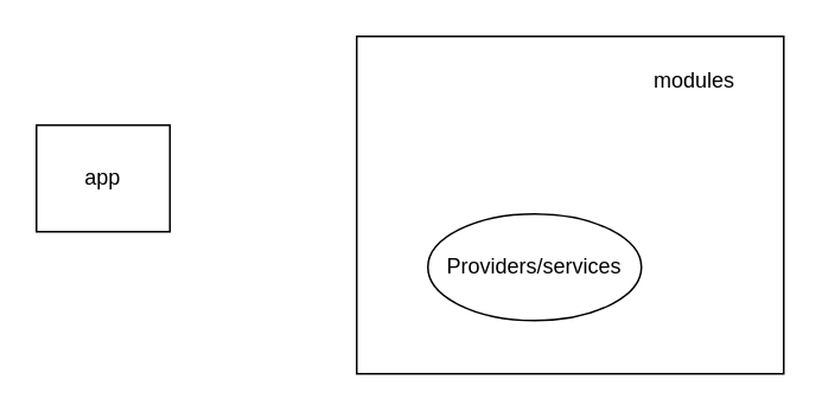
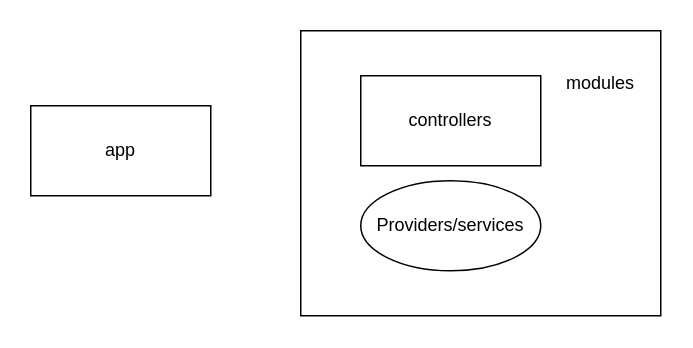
- <mxCell id="7" value="modules" style="text;html=1;strokeColor=none;fillColor=none;align=center;verticalAlign=middle;whiteSpace=wrap;rounded=0;" vertex="1" parent="3"><mxGeometry x="160" y="10" width="60" height="30" as="geometry" /></mxCell>
+ <mxCell id="7" value="modules" style="text;html=1;strokeColor=none;fillColor=none;align=center;verticalAlign=middle;whiteSpace=wrap;rounded=0;" vertex="1" parent="3"><mxGeometry x="170" y="20" width="60" height="30" as="geometry" /></mxCell>
+ <mxCell id="5" value="controllers" style="rounded=0;whiteSpace=wrap;html=1;" vertex="1" parent="3"><mxGeometry x="40" y="30" width="120" height="60" as="geometry" /></mxCell>
- <mxCell id="2" value="app" style="rounded=0;whiteSpace=wrap;html=1;" vertex="1" parent="1"><mxGeometry x="20" y="70" width="75" height="60" as="geometry" /></mxCell>
+ <mxCell id="2" value="app" style="rounded=0;whiteSpace=wrap;html=1;" vertex="1" parent="1"><mxGeometry x="20" y="70" width="120" height="60" as="geometry" /></mxCell>
